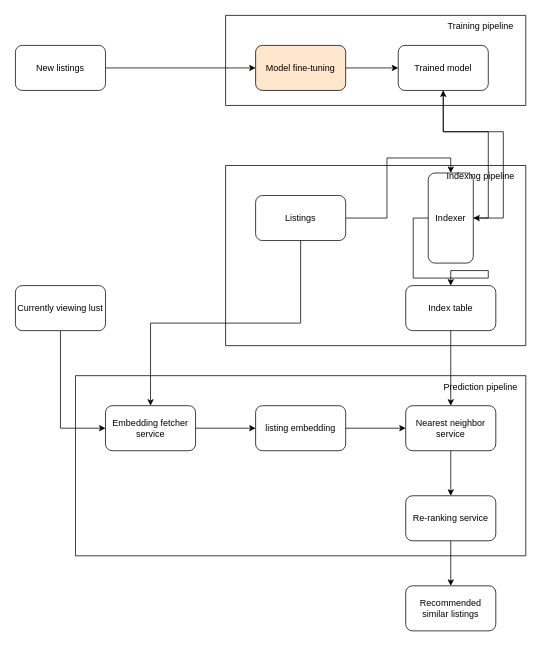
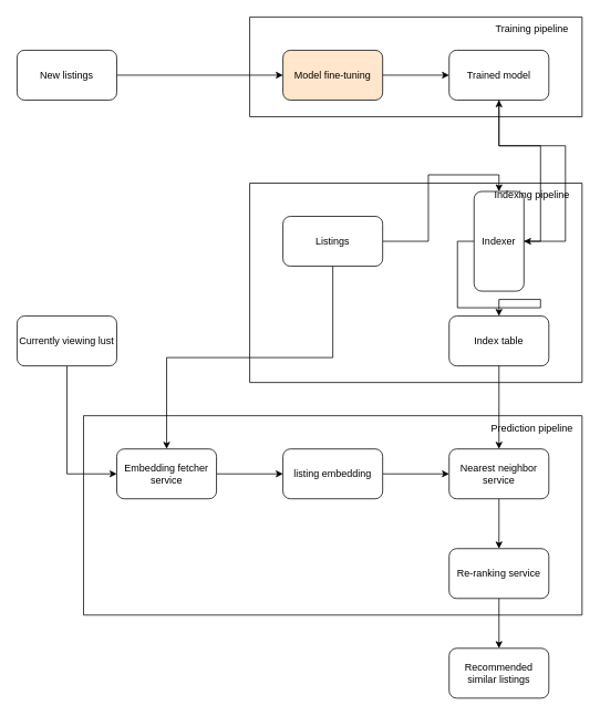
- <mxCell id="7" value="Trained model" style="rounded=1;whiteSpace=wrap;html=1;" vertex="1" parent="4"><mxGeometry x="230" y="40" width="120" height="60" as="geometry" /></mxCell>
+ <mxCell id="7" value="Trained model" style="rounded=1;whiteSpace=wrap;html=1;" vertex="1" parent="4"><mxGeometry x="240" y="40" width="120" height="60" as="geometry" /></mxCell>
